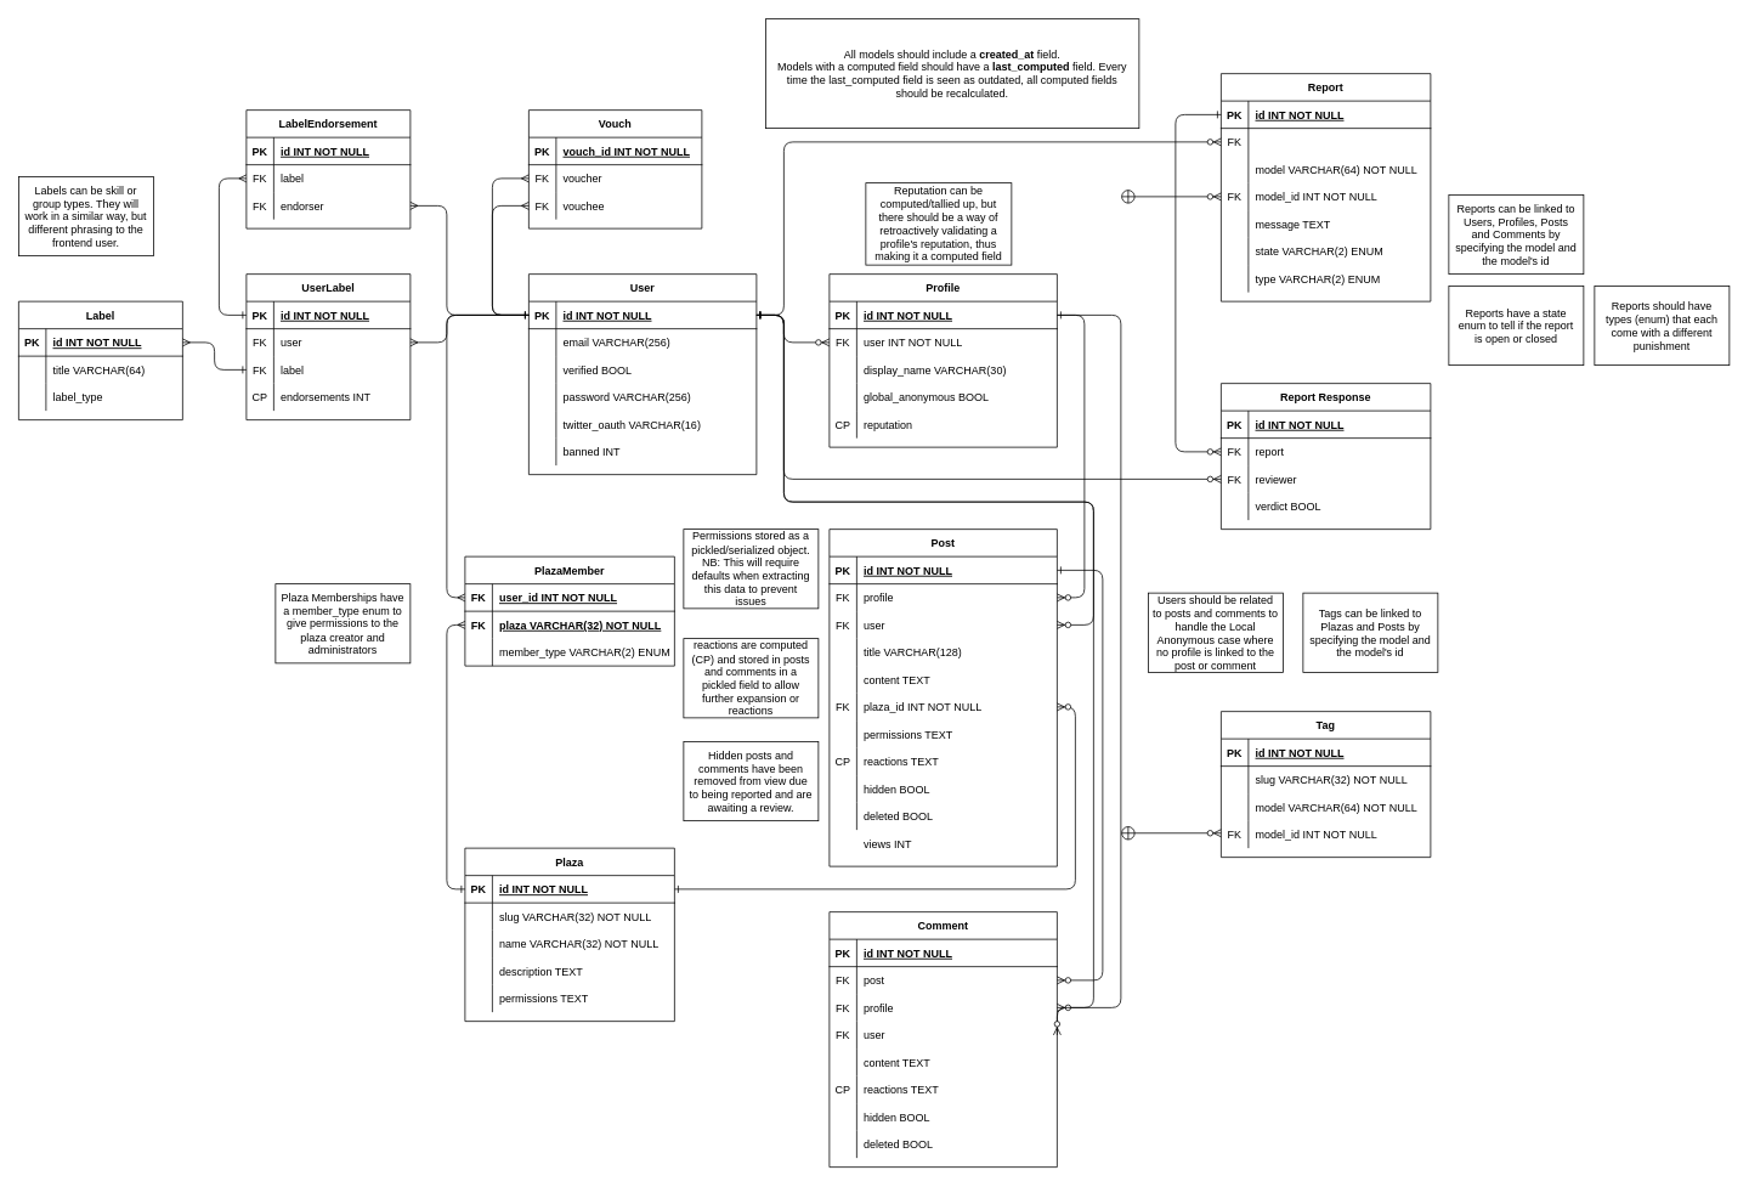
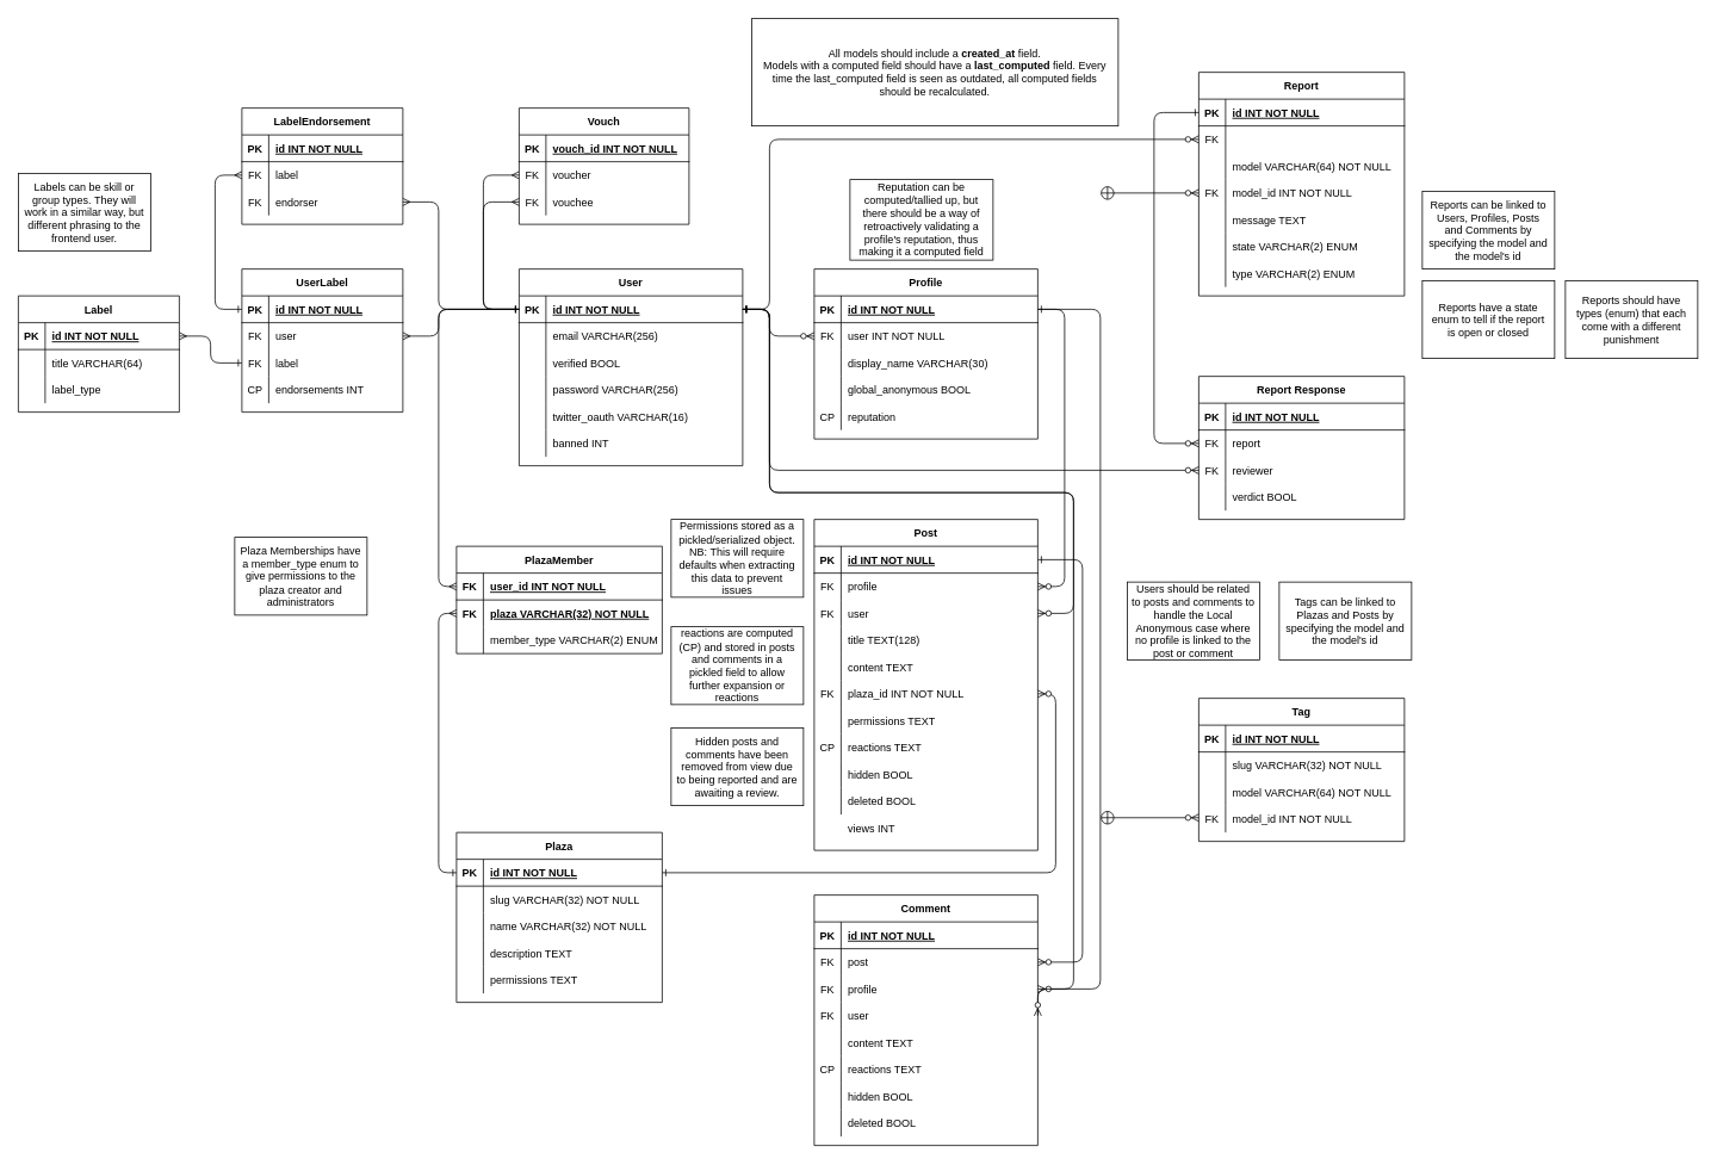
- <mxCell id="207" value="Plaza Memberships have a member_type enum to give permissions to the plaza creator and administrators" style="text;html=1;strokeColor=default;fillColor=none;align=center;verticalAlign=middle;whiteSpace=wrap;rounded=0;perimeterSpacing=0;spacingTop=5;spacingBottom=5;spacing=6;" parent="1" vertex="1"><mxGeometry x="302" y="640" width="148" height="87" as="geometry" /></mxCell>
+ <mxCell id="207" value="Plaza Memberships have a member_type enum to give permissions to the plaza creator and administrators" style="text;html=1;strokeColor=default;fillColor=none;align=center;verticalAlign=middle;whiteSpace=wrap;rounded=0;perimeterSpacing=0;spacingTop=5;spacingBottom=5;spacing=6;" parent="1" vertex="1"><mxGeometry x="262" y="600" width="148" height="87" as="geometry" /></mxCell>
- <mxCell id="32" value="title VARCHAR(128)" style="shape=partialRectangle;overflow=hidden;connectable=0;fillColor=none;top=0;left=0;bottom=0;right=0;align=left;spacingLeft=6;" parent="30" vertex="1"><mxGeometry x="30" width="220" height="30" as="geometry"><mxRectangle width="220" height="30" as="alternateBounds" /></mxGeometry></mxCell>
+ <mxCell id="32" value="title TEXT(128)" style="shape=partialRectangle;overflow=hidden;connectable=0;fillColor=none;top=0;left=0;bottom=0;right=0;align=left;spacingLeft=6;" parent="30" vertex="1"><mxGeometry x="30" width="220" height="30" as="geometry"><mxRectangle width="220" height="30" as="alternateBounds" /></mxGeometry></mxCell>
